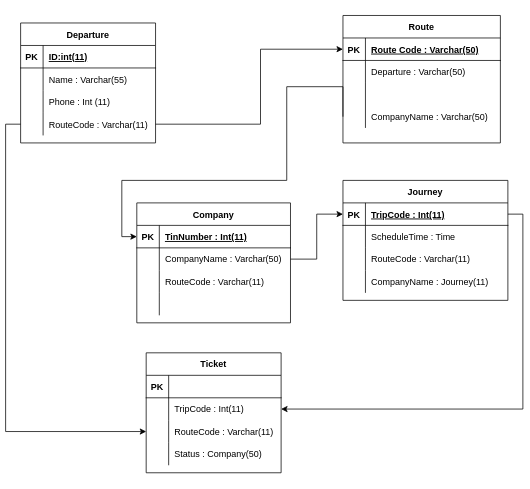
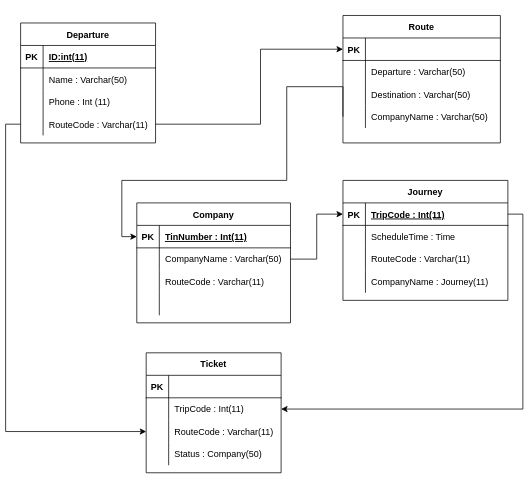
- <mxCell id="18" value="Route Code : Varchar(50)" style="shape=partialRectangle;connectable=0;fillColor=none;top=0;left=0;bottom=0;right=0;align=left;spacingLeft=6;fontStyle=5;overflow=hidden;" parent="16" vertex="1"><mxGeometry x="30" width="180" height="30" as="geometry" /></mxCell>
- <mxCell id="8" value="Name : Varchar(55)" style="shape=partialRectangle;connectable=0;fillColor=none;top=0;left=0;bottom=0;right=0;align=left;spacingLeft=6;overflow=hidden;" parent="6" vertex="1"><mxGeometry x="30" width="150" height="30" as="geometry" /></mxCell>
+ <mxCell id="8" value="Name : Varchar(50)" style="shape=partialRectangle;connectable=0;fillColor=none;top=0;left=0;bottom=0;right=0;align=left;spacingLeft=6;overflow=hidden;" parent="6" vertex="1"><mxGeometry x="30" width="150" height="30" as="geometry" /></mxCell>
+ <mxCell id="24" value="Destination : Varchar(50)" style="shape=partialRectangle;connectable=0;fillColor=none;top=0;left=0;bottom=0;right=0;align=left;spacingLeft=6;overflow=hidden;" parent="22" vertex="1"><mxGeometry x="30" width="180" height="30" as="geometry" /></mxCell>
